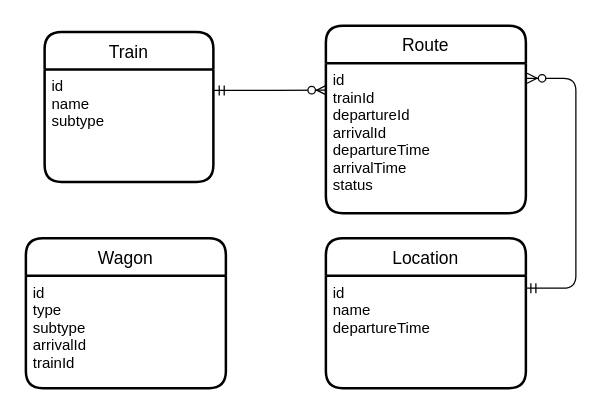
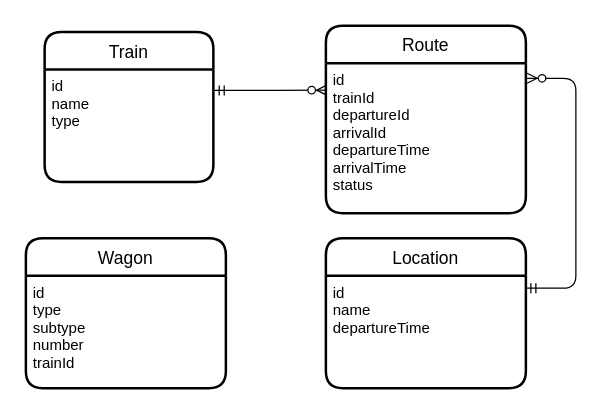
- <mxCell id="4" value="id&#10;name&#10;subtype" style="align=left;strokeColor=none;fillColor=none;spacingLeft=4;fontSize=12;verticalAlign=top;resizable=0;rotatable=0;part=1;" vertex="1" parent="3"><mxGeometry y="30" width="135" height="90" as="geometry" /></mxCell>
+ <mxCell id="4" value="id&#10;name&#10;type" style="align=left;strokeColor=none;fillColor=none;spacingLeft=4;fontSize=12;verticalAlign=top;resizable=0;rotatable=0;part=1;" vertex="1" parent="3"><mxGeometry y="30" width="135" height="90" as="geometry" /></mxCell>
- <mxCell id="10" value="id&#10;type&#10;subtype&#10;arrivalId&#10;trainId" style="align=left;strokeColor=none;fillColor=none;spacingLeft=4;fontSize=12;verticalAlign=top;resizable=0;rotatable=0;part=1;" vertex="1" parent="9"><mxGeometry y="30" width="160" height="90" as="geometry" /></mxCell>
+ <mxCell id="10" value="id&#10;type&#10;subtype&#10;number&#10;trainId" style="align=left;strokeColor=none;fillColor=none;spacingLeft=4;fontSize=12;verticalAlign=top;resizable=0;rotatable=0;part=1;" vertex="1" parent="9"><mxGeometry y="30" width="160" height="90" as="geometry" /></mxCell>
